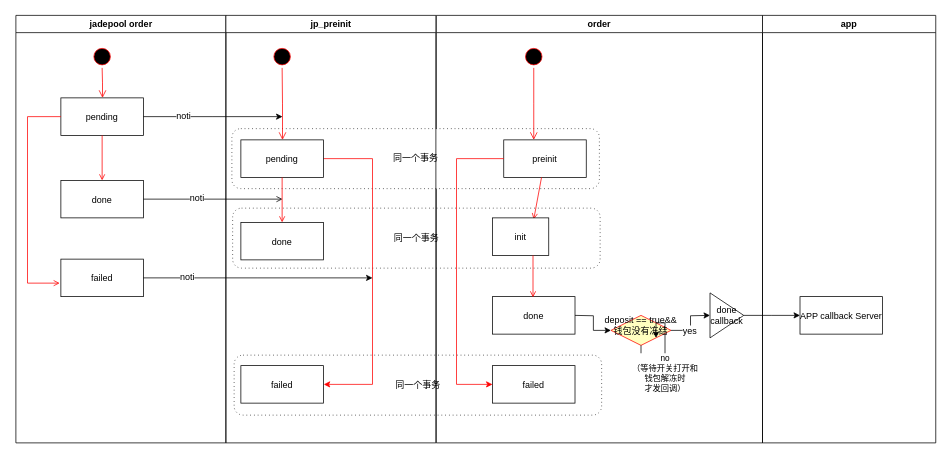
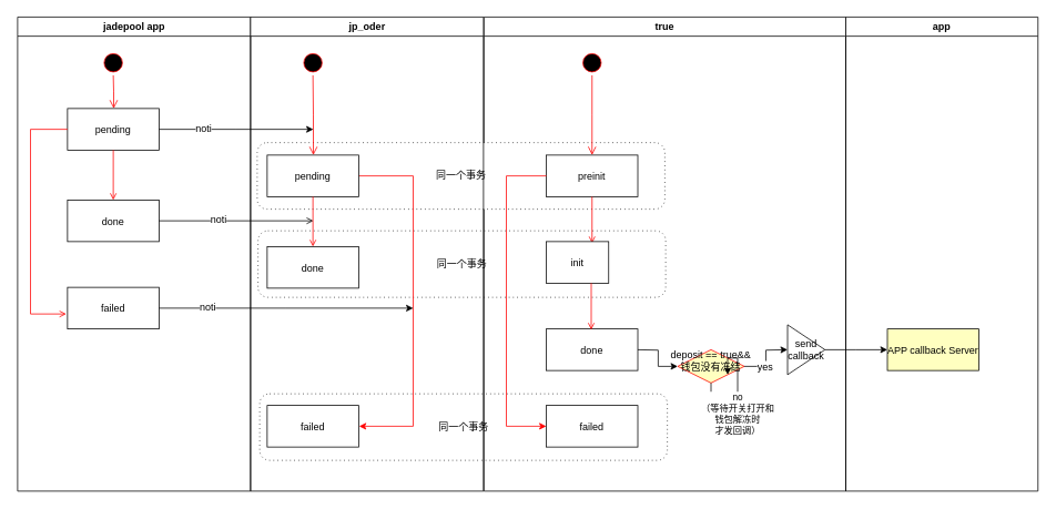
- <mxCell id="4" value="jadepool order" style="swimlane;whiteSpace=wrap" parent="1" vertex="1"><mxGeometry x="20.5" y="20" width="280" height="570" as="geometry" /></mxCell>
+ <mxCell id="4" value="jadepool app" style="swimlane;whiteSpace=wrap" parent="1" vertex="1"><mxGeometry x="20.5" y="20" width="280" height="570" as="geometry" /></mxCell>
- <mxCell id="39" value="jp_preinit" style="swimlane;whiteSpace=wrap" parent="1" vertex="1"><mxGeometry x="300.5" y="20" width="280" height="570" as="geometry"><mxRectangle x="444.5" y="128" width="70" height="23" as="alternateBounds" /></mxGeometry></mxCell>
+ <mxCell id="39" value="jp_oder" style="swimlane;whiteSpace=wrap" parent="1" vertex="1"><mxGeometry x="300.5" y="20" width="280" height="570" as="geometry"><mxRectangle x="444.5" y="128" width="70" height="23" as="alternateBounds" /></mxGeometry></mxCell>
- <mxCell id="12" value="order" style="swimlane;whiteSpace=wrap" parent="1" vertex="1"><mxGeometry x="581" y="20" width="435" height="570" as="geometry" /></mxCell>
+ <mxCell id="12" value="true" style="swimlane;whiteSpace=wrap" parent="1" vertex="1"><mxGeometry x="581" y="20" width="435" height="570" as="geometry" /></mxCell>
- <mxCell id="16" value="preinit" style="" parent="12" vertex="1"><mxGeometry x="90" y="166" width="110" height="50" as="geometry" /></mxCell>
+ <mxCell id="16" value="preinit" style="" parent="12" vertex="1"><mxGeometry x="75" y="166" width="110" height="50" as="geometry" /></mxCell>
- <mxCell id="25" value="done callback" style="triangle;whiteSpace=wrap;html=1;" parent="12" vertex="1"><mxGeometry x="365" y="370" width="45" height="60" as="geometry" /></mxCell>
+ <mxCell id="25" value="send callback" style="triangle;whiteSpace=wrap;html=1;" parent="12" vertex="1"><mxGeometry x="365" y="370" width="45" height="60" as="geometry" /></mxCell>
- <mxCell id="35" value="APP callback Server" style="" parent="34" vertex="1"><mxGeometry x="50" y="375" width="110" height="50" as="geometry" /></mxCell>
+ <mxCell id="35" value="APP callback Server" style="fillColor=#ffffc0;" parent="34" vertex="1"><mxGeometry x="50" y="375" width="110" height="50" as="geometry" /></mxCell>
